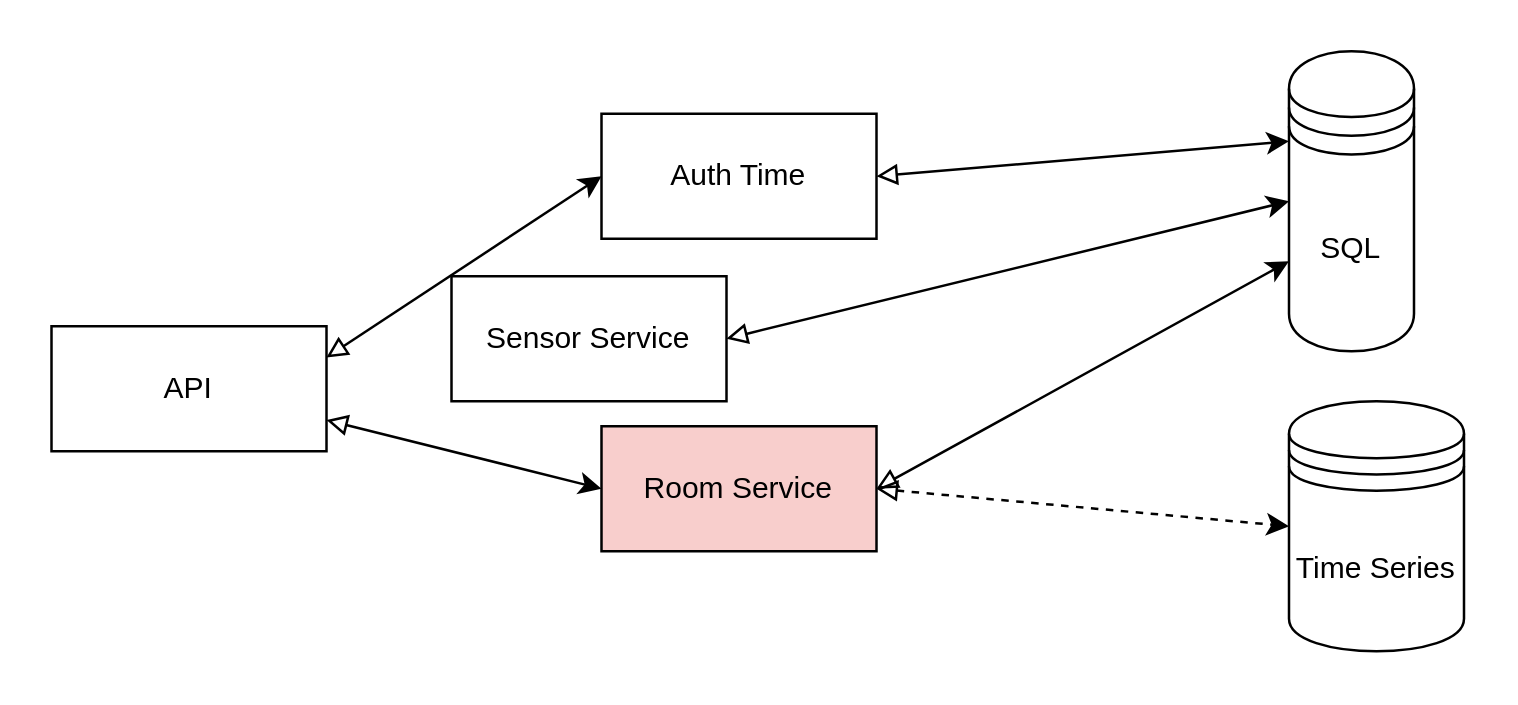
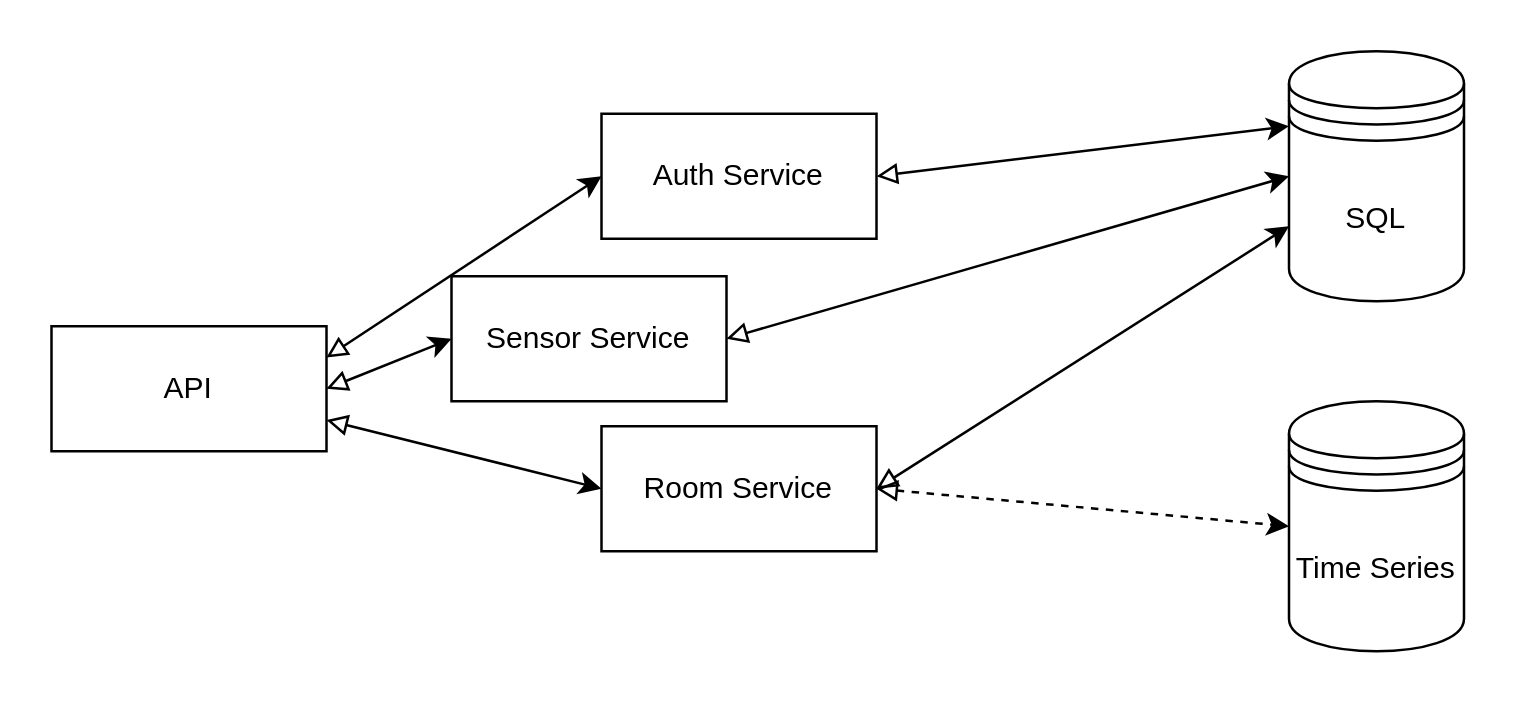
- <mxCell id="3" value="Auth Time" style="html=1;whiteSpace=wrap;" vertex="1" parent="1"><mxGeometry x="240" y="45" width="110" height="50" as="geometry" /></mxCell>
+ <mxCell id="3" value="Auth Service" style="html=1;whiteSpace=wrap;" vertex="1" parent="1"><mxGeometry x="240" y="45" width="110" height="50" as="geometry" /></mxCell>
- <mxCell id="2" value="SQL" style="shape=datastore;whiteSpace=wrap;html=1;" vertex="1" parent="1"><mxGeometry x="515" y="20" width="50" height="120" as="geometry" /></mxCell>
+ <mxCell id="2" value="SQL" style="shape=datastore;whiteSpace=wrap;html=1;" vertex="1" parent="1"><mxGeometry x="515" y="20" width="70" height="100" as="geometry" /></mxCell>
+ <mxCell id="9" value="" style="endArrow=classic;html=1;rounded=0;exitX=1;exitY=0.5;exitDx=0;exitDy=0;entryX=0;entryY=0.5;entryDx=0;entryDy=0;startArrow=block;startFill=0;" edge="1" parent="1" source="4" target="6"><mxGeometry width="50" height="50" relative="1" as="geometry"><mxPoint x="150" y="133" as="sourcePoint" /><mxPoint x="250" y="80" as="targetPoint" /></mxGeometry></mxCell>
- <mxCell id="5" value="Room Service" style="html=1;whiteSpace=wrap;fillColor=#f8cecc;" vertex="1" parent="1"><mxGeometry x="240" y="170" width="110" height="50" as="geometry" /></mxCell>
+ <mxCell id="5" value="Room Service" style="html=1;whiteSpace=wrap;" vertex="1" parent="1"><mxGeometry x="240" y="170" width="110" height="50" as="geometry" /></mxCell>
